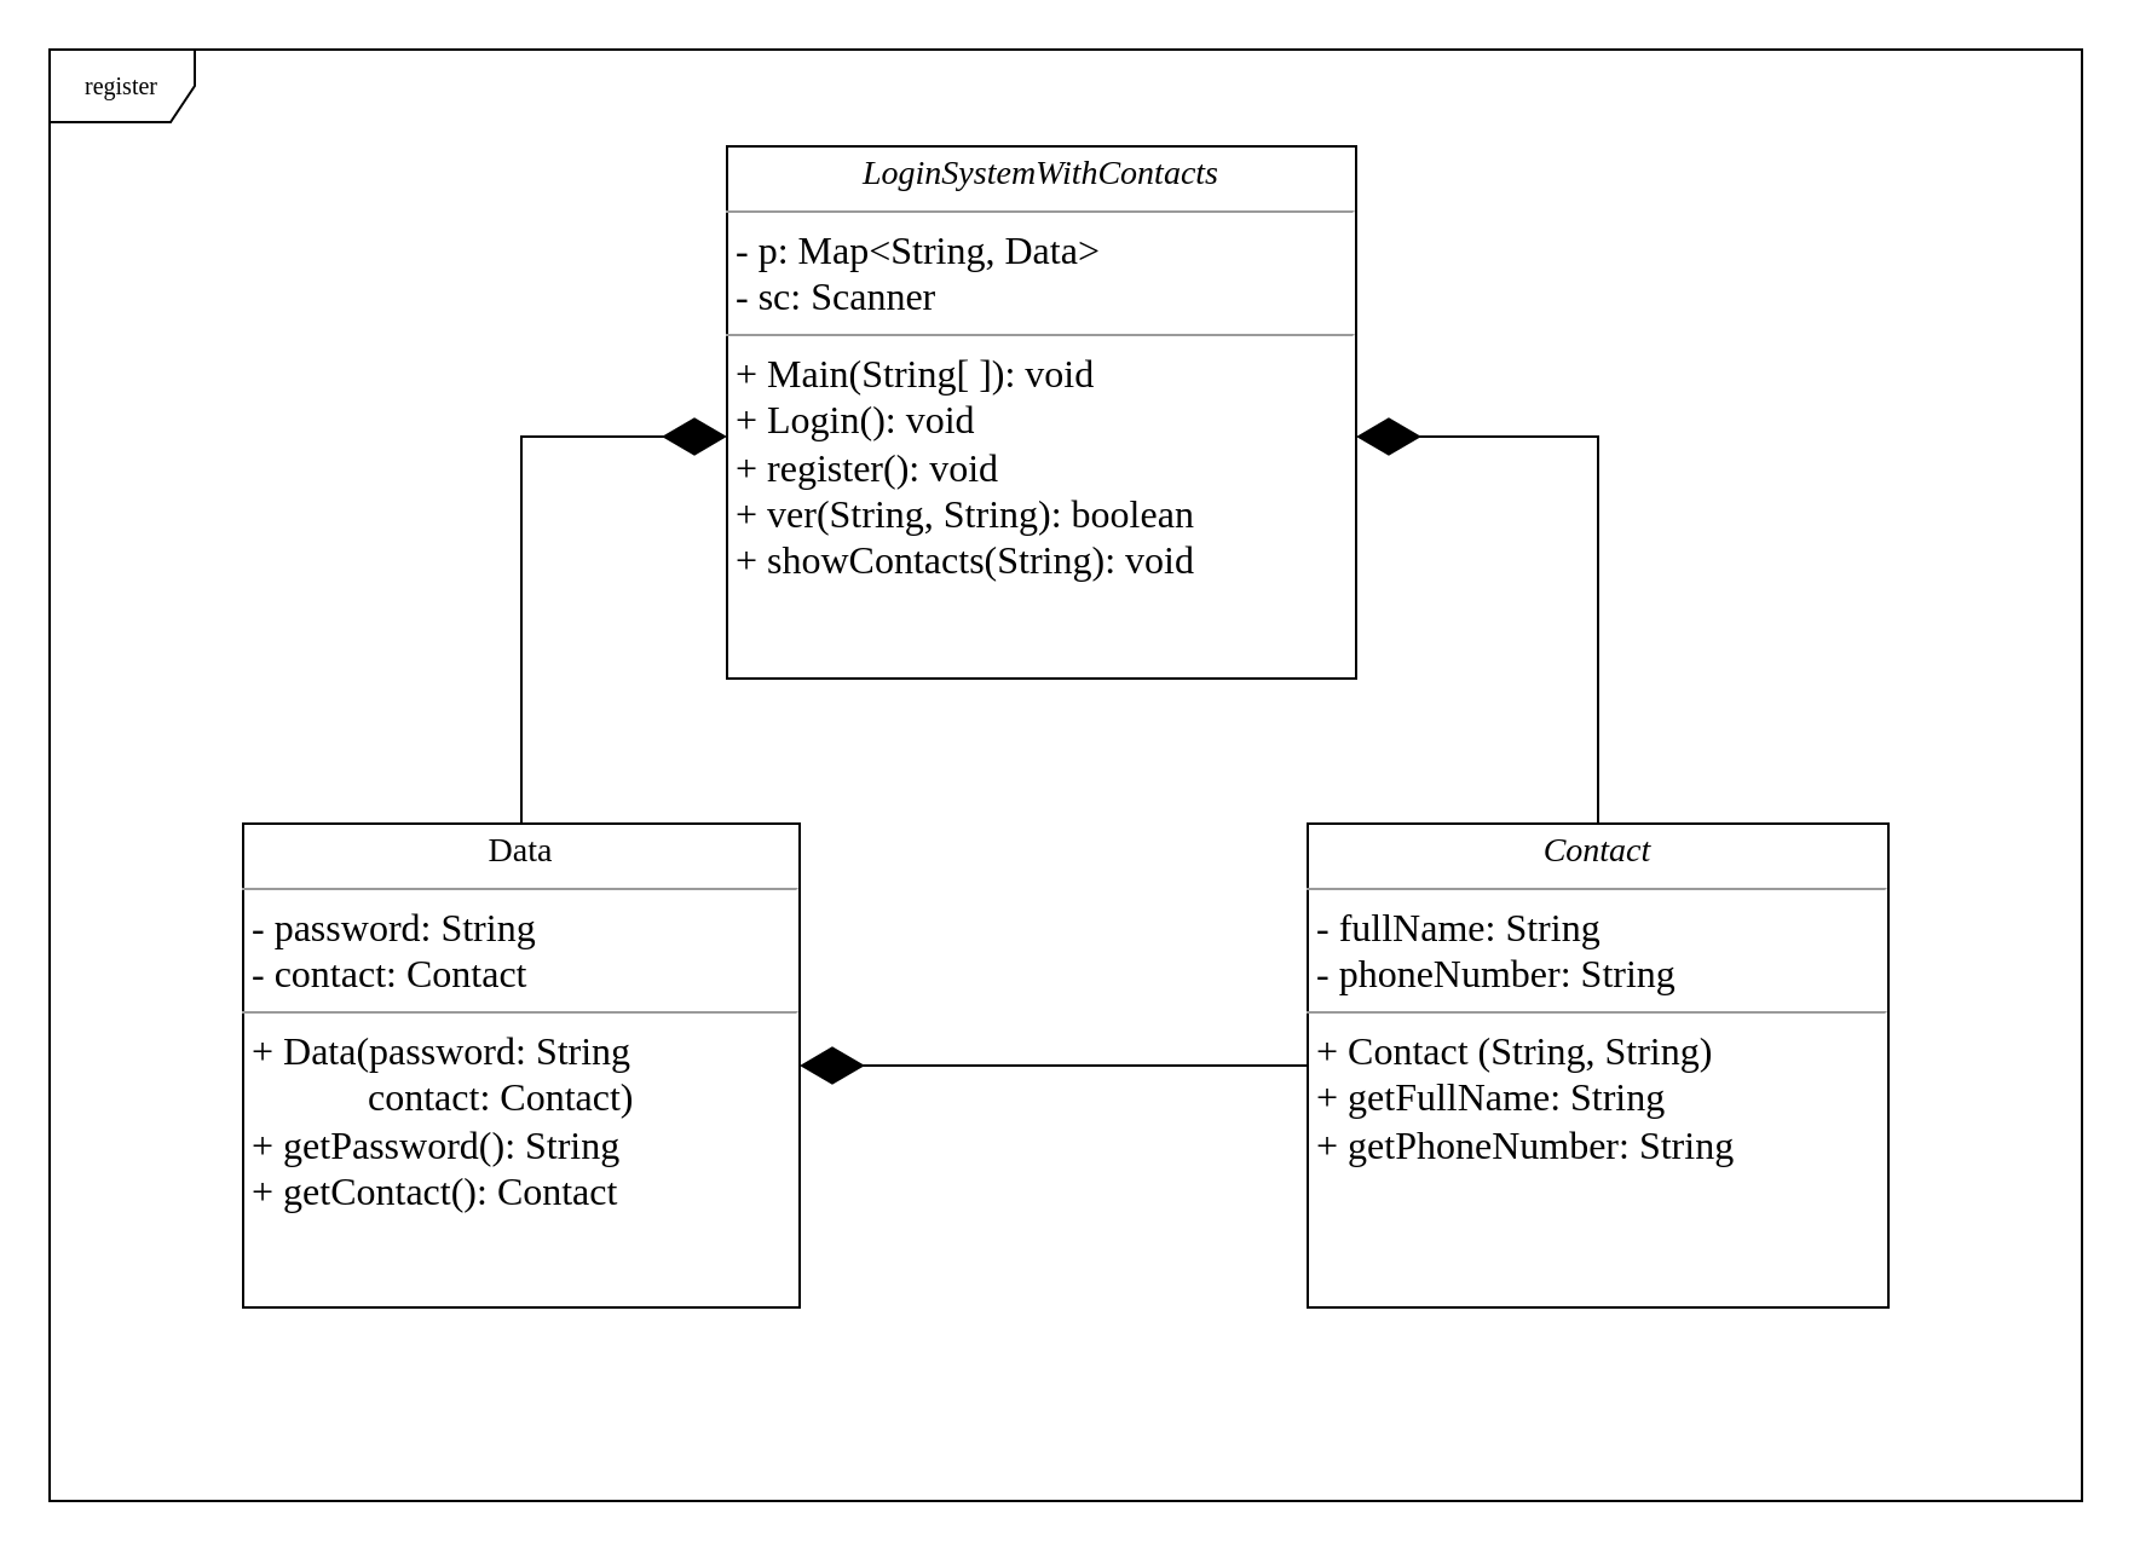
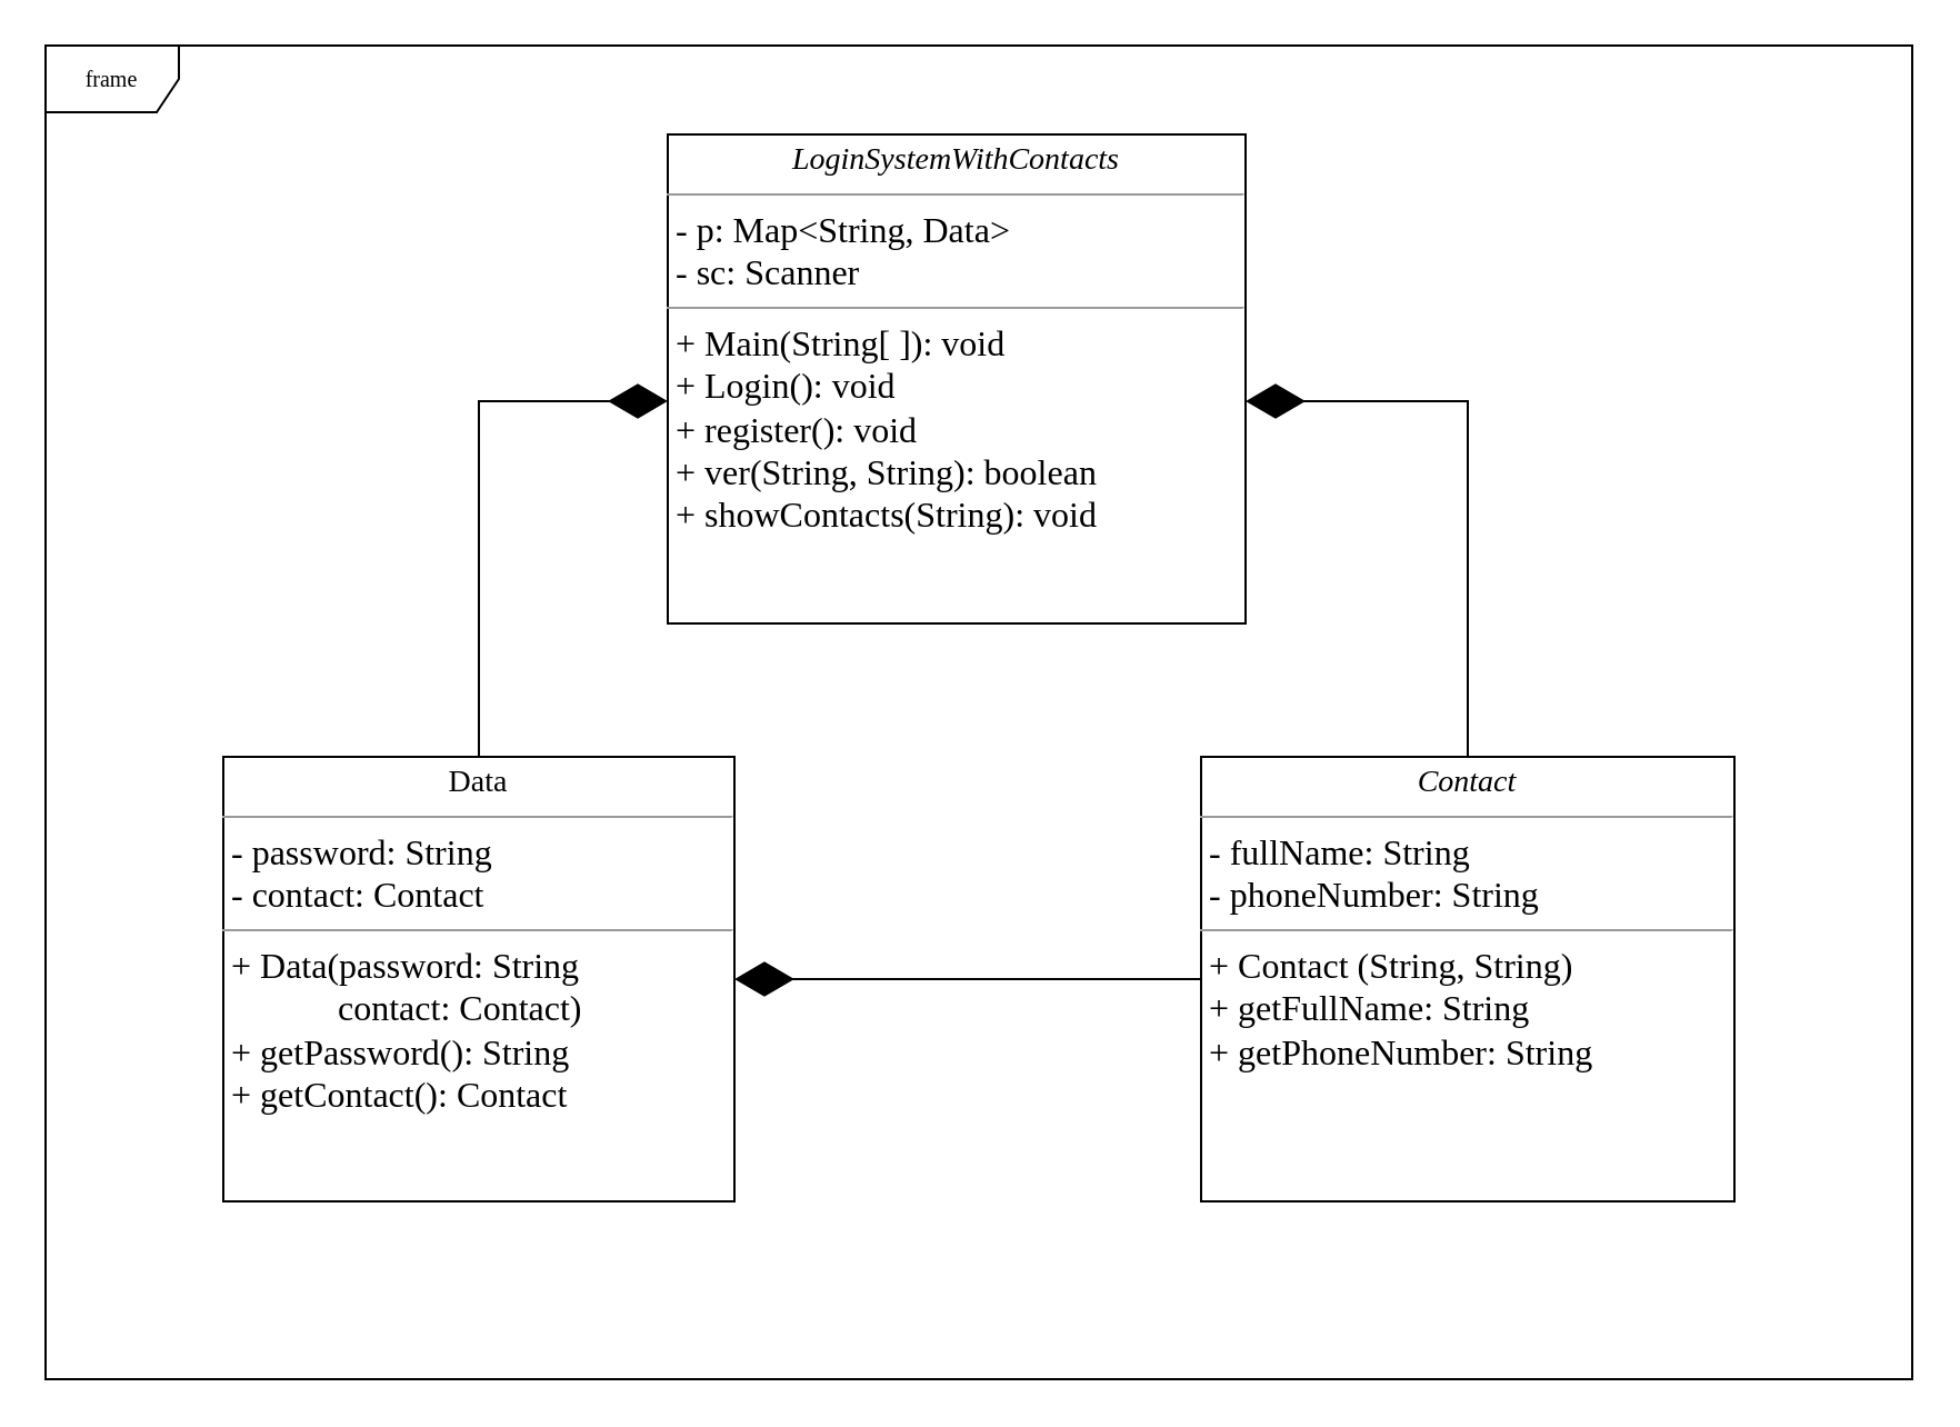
- <mxCell id="8" value="register" style="shape=umlFrame;whiteSpace=wrap;html=1;rounded=0;shadow=0;comic=0;labelBackgroundColor=none;strokeWidth=1;fontFamily=Verdana;fontSize=10;align=center;" parent="1" vertex="1"><mxGeometry x="20" y="20" width="840" height="600" as="geometry" /></mxCell>
+ <mxCell id="8" value="frame" style="shape=umlFrame;whiteSpace=wrap;html=1;rounded=0;shadow=0;comic=0;labelBackgroundColor=none;strokeWidth=1;fontFamily=Verdana;fontSize=10;align=center;" parent="1" vertex="1"><mxGeometry x="20" y="20" width="840" height="600" as="geometry" /></mxCell>
